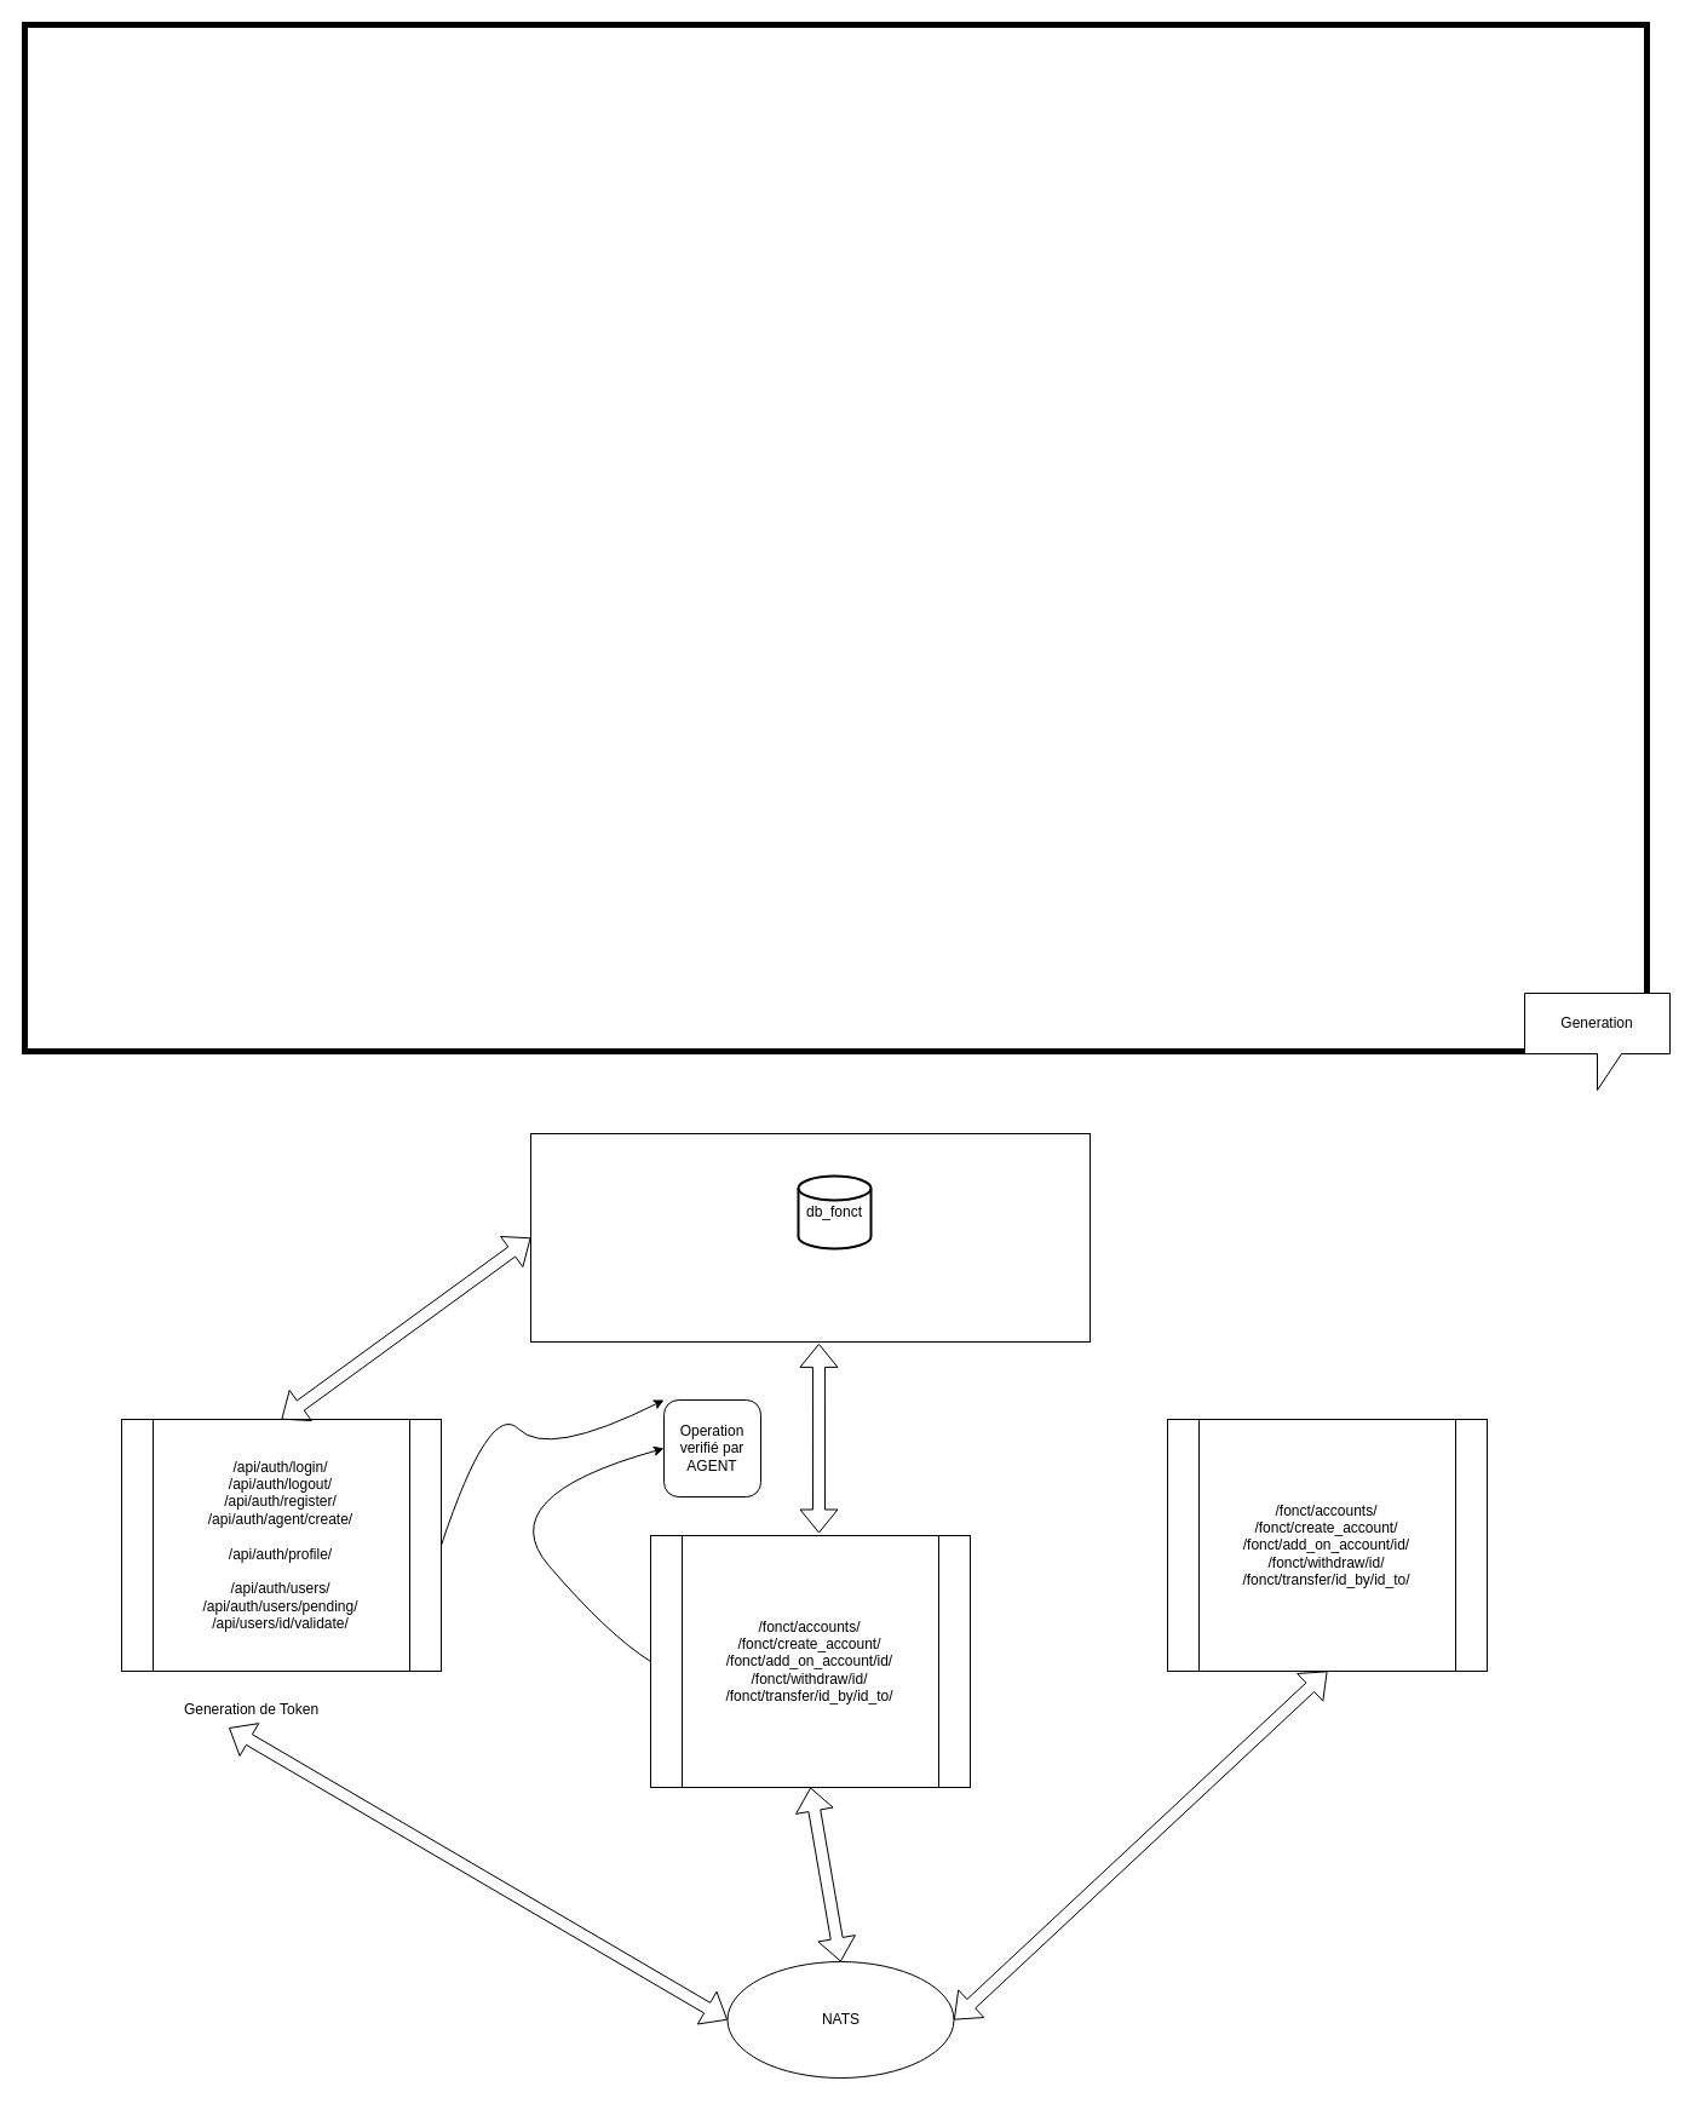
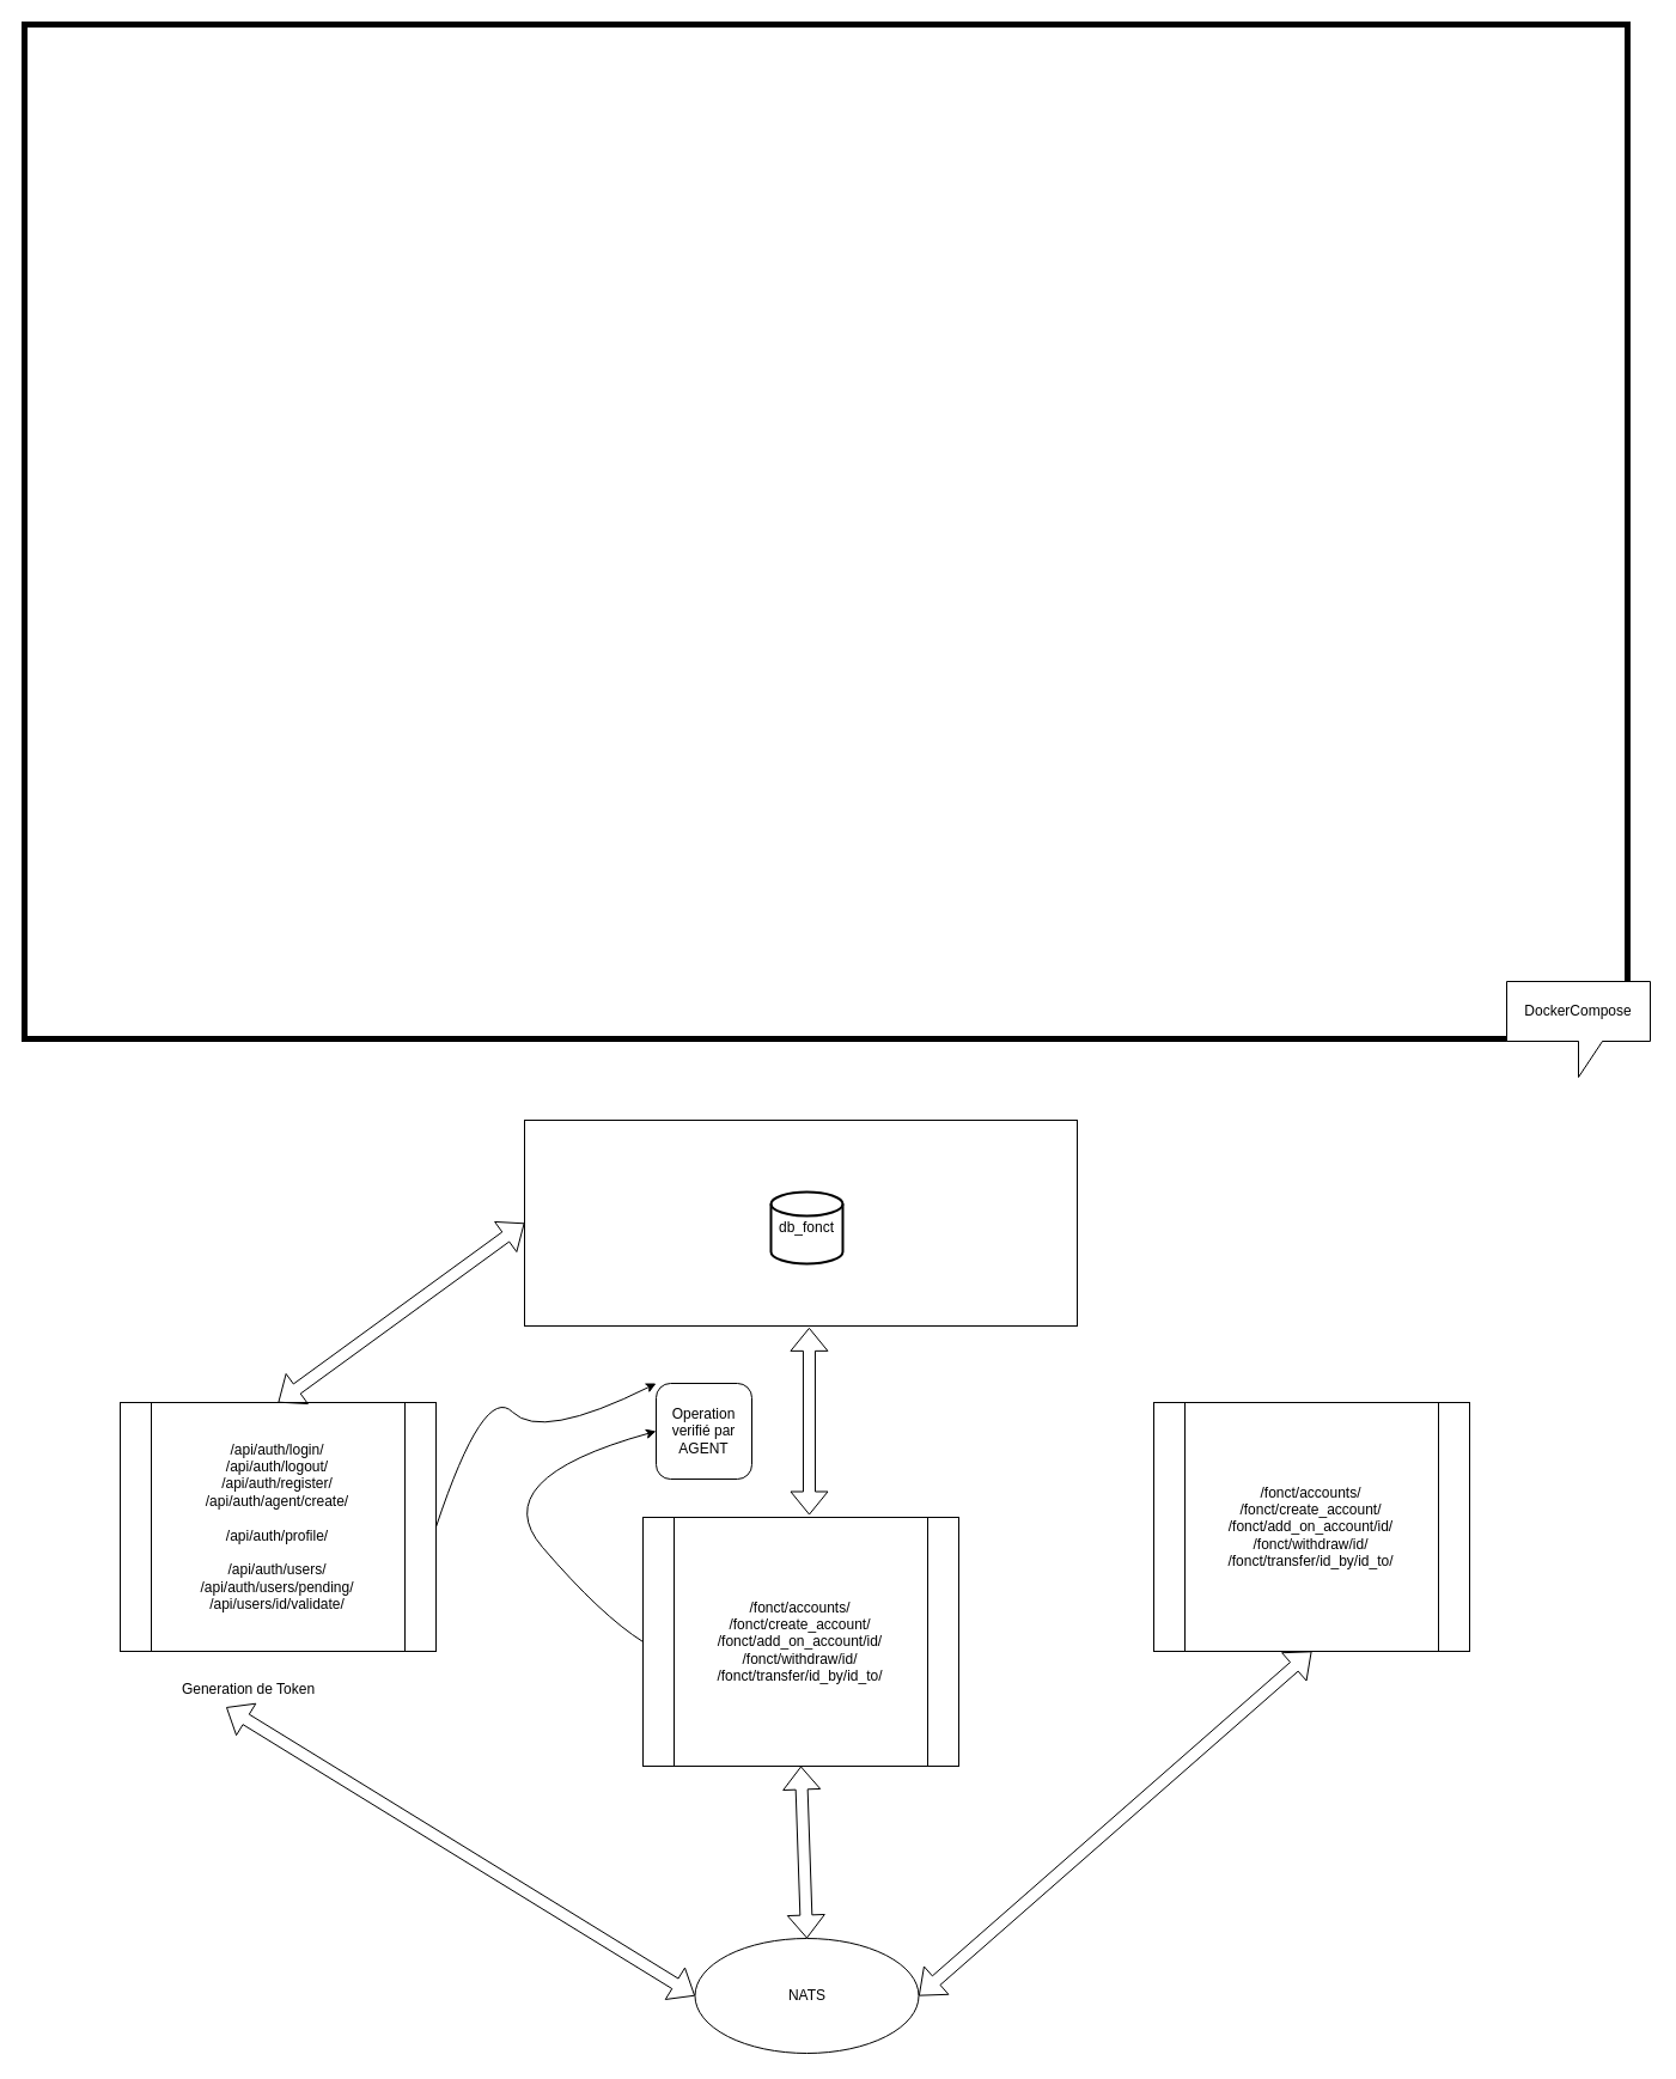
- <mxCell id="13" value="Generation" style="shape=callout;whiteSpace=wrap;html=1;perimeter=calloutPerimeter;" vertex="1" parent="1"><mxGeometry x="1259" y="820" width="120" height="80" as="geometry" /></mxCell>
+ <mxCell id="13" value="DockerCompose" style="shape=callout;whiteSpace=wrap;html=1;perimeter=calloutPerimeter;" vertex="1" parent="1"><mxGeometry x="1259" y="820" width="120" height="80" as="geometry" /></mxCell>
- <mxCell id="3" value="db_fonct" style="strokeWidth=2;html=1;shape=mxgraph.flowchart.database;whiteSpace=wrap;" vertex="1" parent="1"><mxGeometry x="659" y="971" width="60" height="60" as="geometry" /></mxCell>
+ <mxCell id="3" value="db_fonct" style="strokeWidth=2;html=1;shape=mxgraph.flowchart.database;whiteSpace=wrap;" vertex="1" parent="1"><mxGeometry x="644" y="996" width="60" height="60" as="geometry" /></mxCell>
- <mxCell id="15" value="NATS" style="ellipse;whiteSpace=wrap;html=1;" vertex="1" parent="1"><mxGeometry x="600.5" y="1620" width="187" height="96" as="geometry" /></mxCell>
+ <mxCell id="15" value="NATS" style="ellipse;whiteSpace=wrap;html=1;" vertex="1" parent="1"><mxGeometry x="580.5" y="1620" width="187" height="96" as="geometry" /></mxCell>
